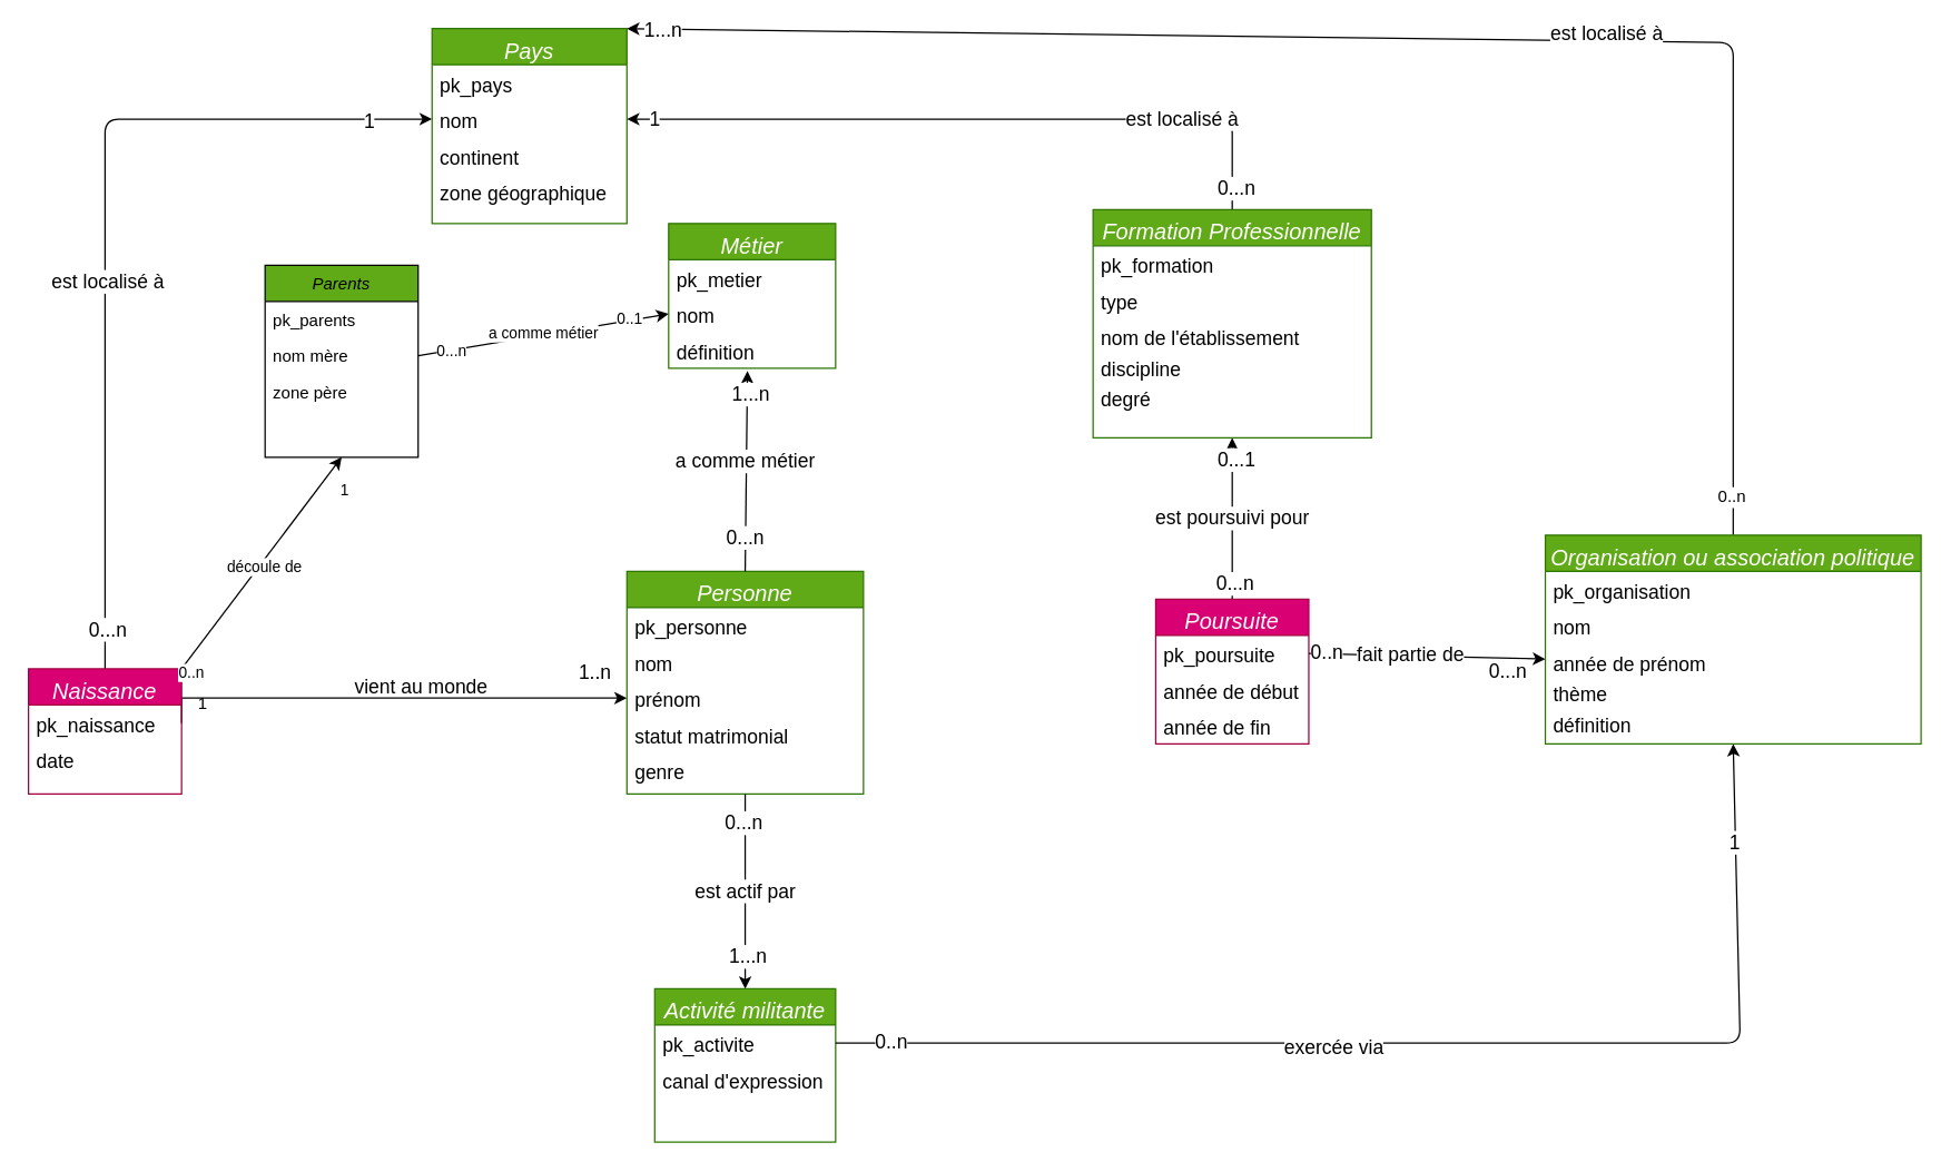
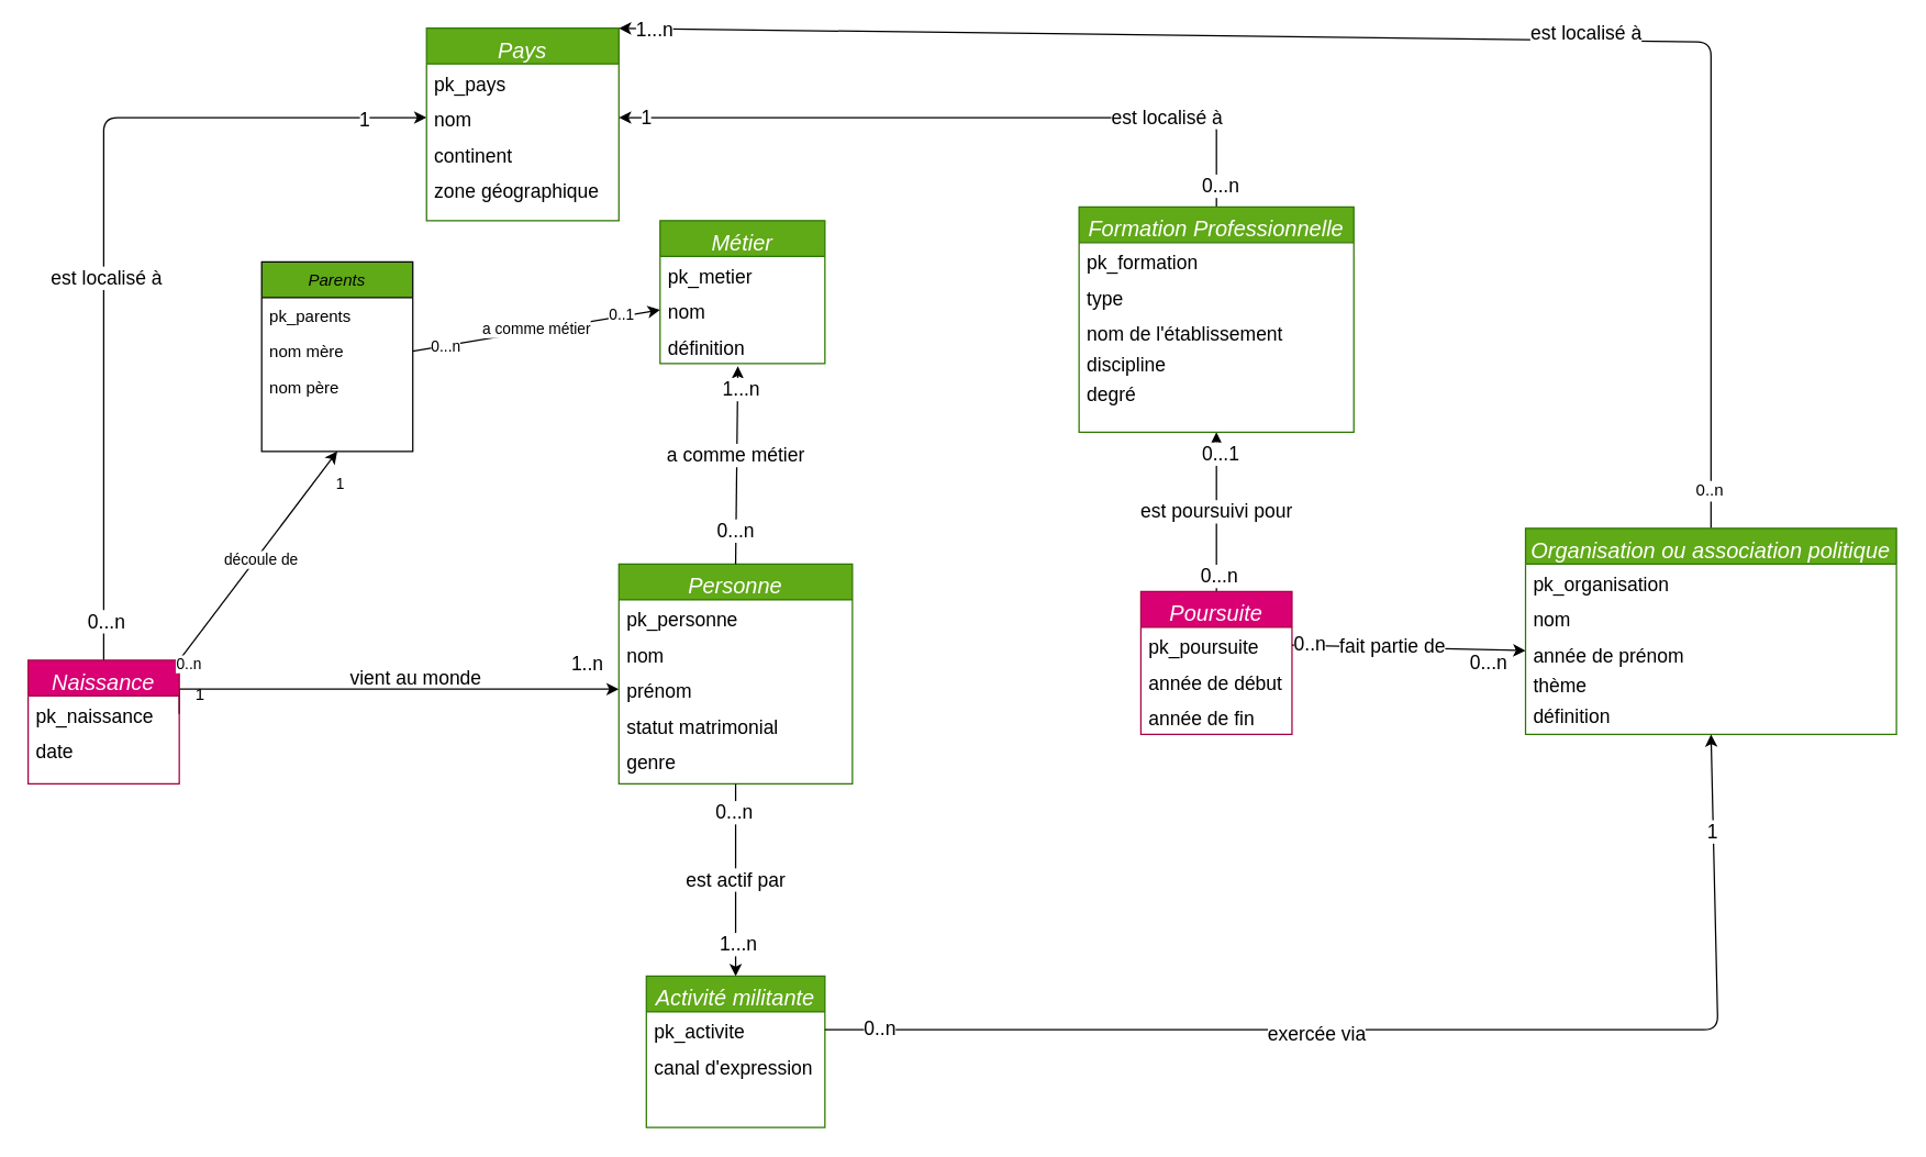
- <mxCell id="83" value="zone père" style="text;align=left;verticalAlign=top;spacingLeft=4;spacingRight=4;overflow=hidden;rotatable=0;points=[[0,0.5],[1,0.5]];portConstraint=eastwest;rounded=0;shadow=0;html=0;" parent="79" vertex="1"><mxGeometry y="78" width="110" height="26" as="geometry" /></mxCell>
+ <mxCell id="83" value="nom père" style="text;align=left;verticalAlign=top;spacingLeft=4;spacingRight=4;overflow=hidden;rotatable=0;points=[[0,0.5],[1,0.5]];portConstraint=eastwest;rounded=0;shadow=0;html=0;" parent="79" vertex="1"><mxGeometry y="78" width="110" height="26" as="geometry" /></mxCell>
